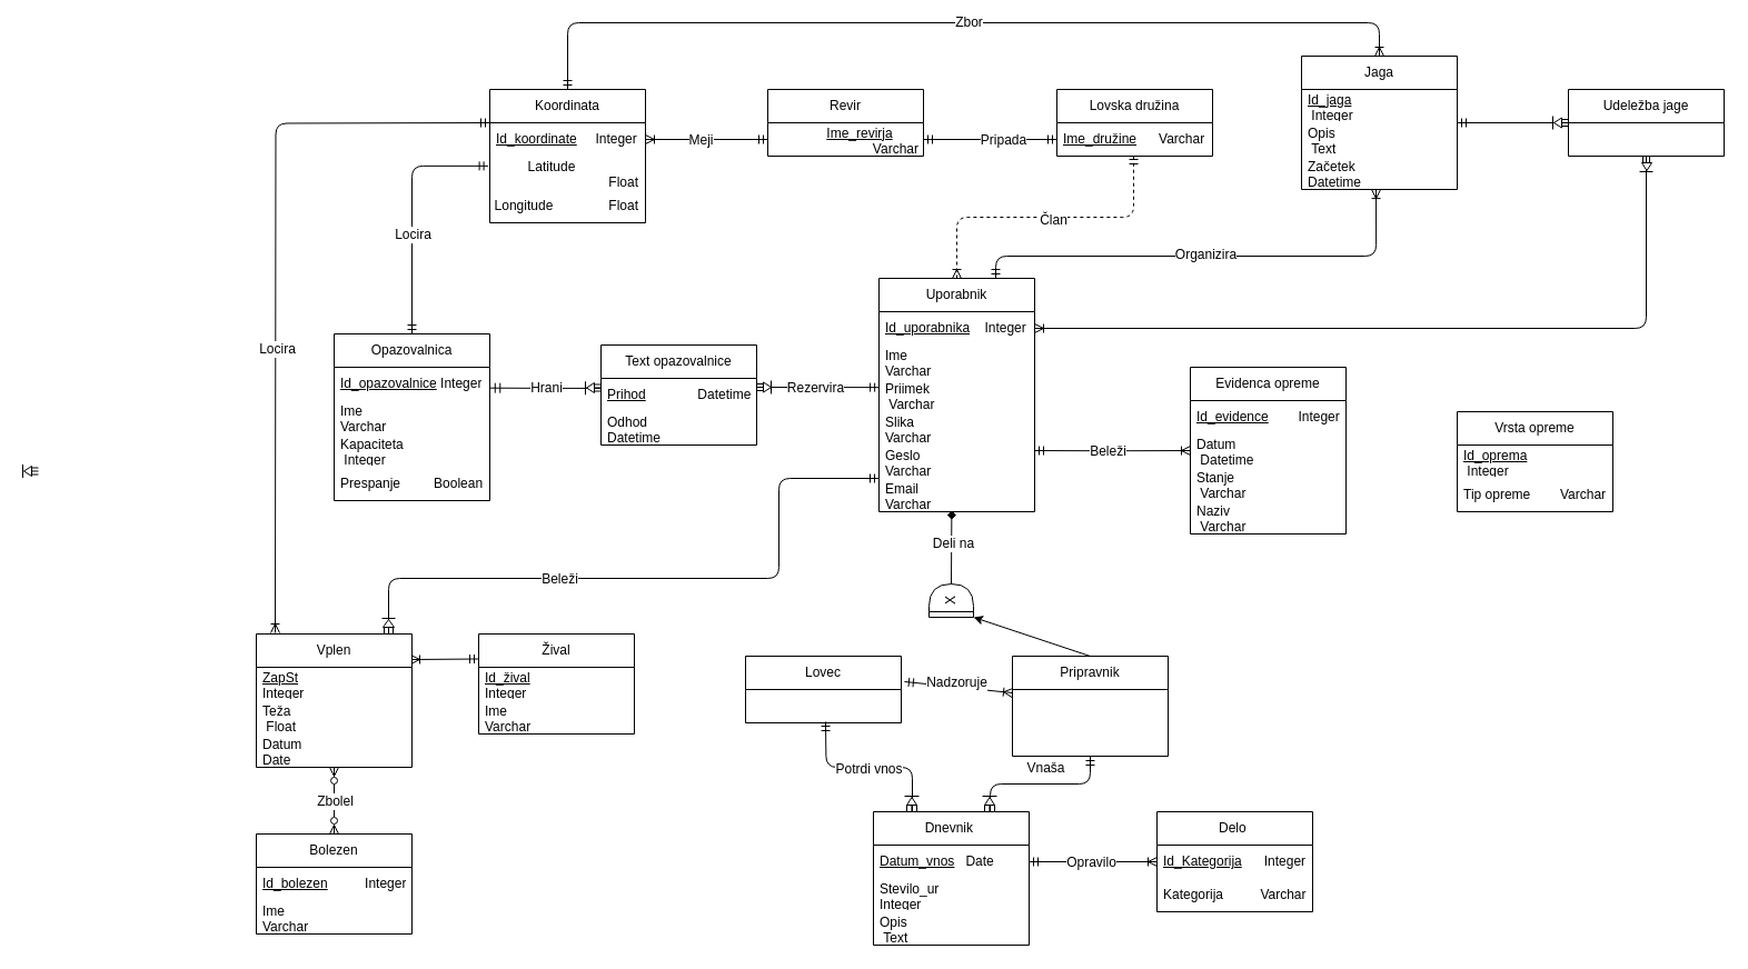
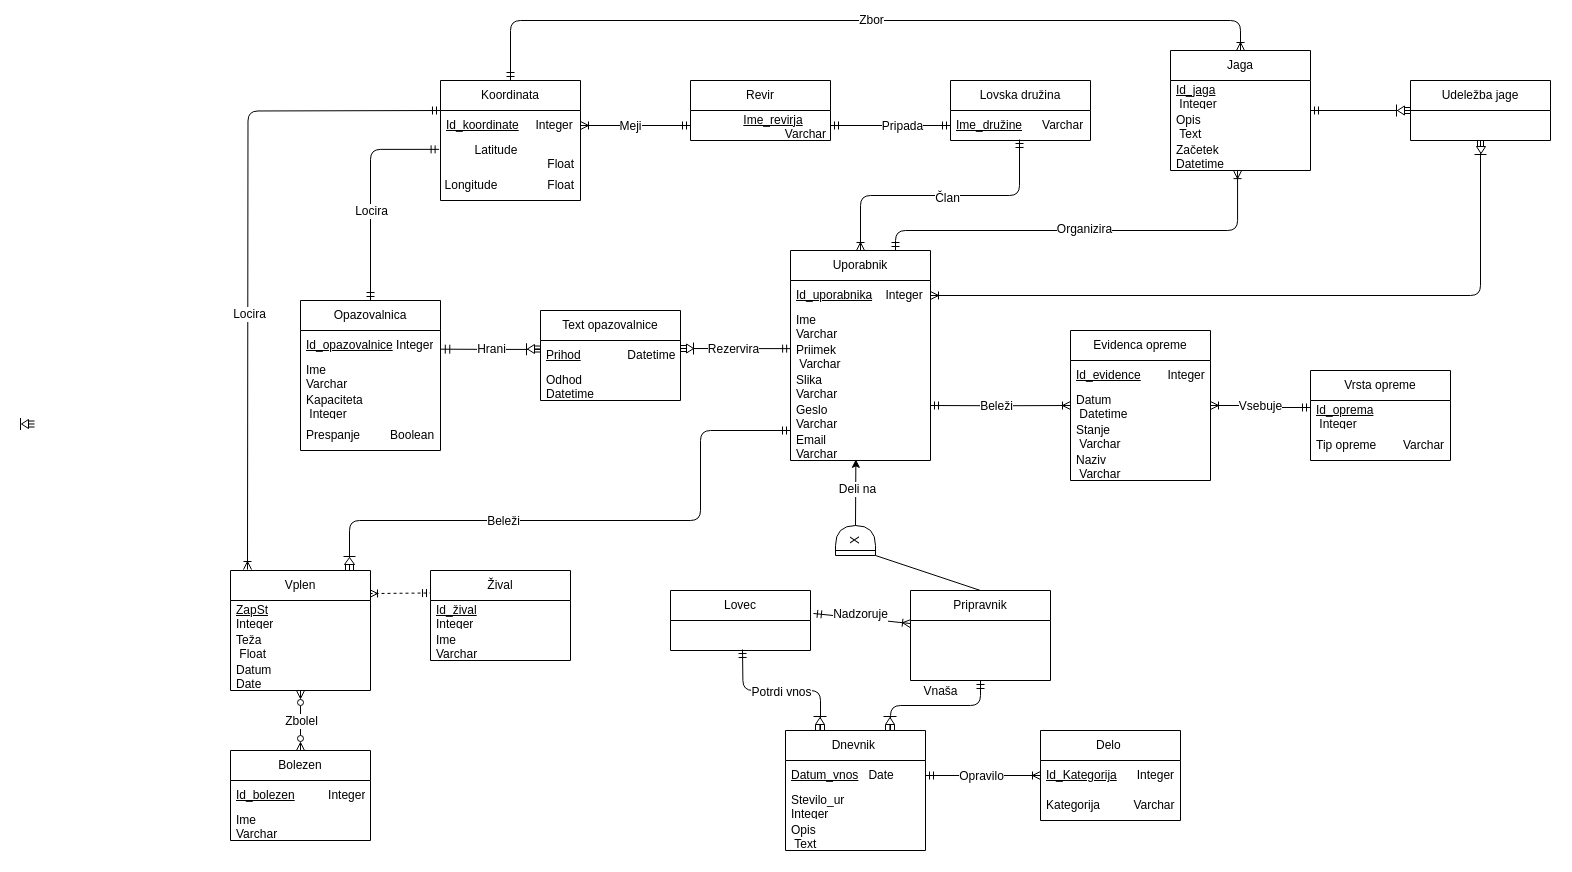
- <mxCell id="2" style="edgeStyle=orthogonalEdgeStyle;html=1;exitX=0.5;exitY=0;exitDx=0;exitDy=0;entryX=0.493;entryY=0.967;entryDx=0;entryDy=0;entryPerimeter=0;strokeWidth=1;startArrow=ERoneToMany;startFill=0;endArrow=ERmandOne;endFill=0;dashed=1;" parent="1" source="6" target="46" edge="1"><mxGeometry relative="1" as="geometry"><mxPoint x="578.04" y="233" as="targetPoint" /></mxGeometry></mxCell>
+ <mxCell id="2" style="edgeStyle=orthogonalEdgeStyle;html=1;exitX=0.5;exitY=0;exitDx=0;exitDy=0;entryX=0.493;entryY=0.967;entryDx=0;entryDy=0;entryPerimeter=0;strokeWidth=1;startArrow=ERoneToMany;startFill=0;endArrow=ERmandOne;endFill=0;" parent="1" source="6" target="46" edge="1"><mxGeometry relative="1" as="geometry"><mxPoint x="578.04" y="233" as="targetPoint" /></mxGeometry></mxCell>
+ <mxCell id="60" style="edgeStyle=orthogonalEdgeStyle;html=1;exitX=0;exitY=0.233;exitDx=0;exitDy=0;entryX=1;entryY=0.5;entryDx=0;entryDy=0;strokeWidth=1;startArrow=ERmandOne;startFill=0;endArrow=ERoneToMany;endFill=0;exitPerimeter=0;rounded=1;" parent="1" source="14" target="55" edge="1"><mxGeometry relative="1" as="geometry"><mxPoint x="1210" y="435" as="sourcePoint" /></mxGeometry></mxCell>
+ <mxCell id="61" value="Vsebuje" style="edgeLabel;html=1;align=center;verticalAlign=middle;resizable=0;points=[];fontSize=12;" parent="60" vertex="1" connectable="0"><mxGeometry x="0.308" y="3" relative="1" as="geometry"><mxPoint x="14" y="-3" as="offset" /></mxGeometry></mxCell>
- <mxCell id="84" style="html=1;startArrow=none;exitX=1;exitY=0.5;exitDx=0;exitDy=0;entryX=0.467;entryY=0.961;entryDx=0;entryDy=0;entryPerimeter=0;endArrow=diamond;" parent="1" source="50" edge="1" target="12"><mxGeometry relative="1" as="geometry"><mxPoint x="855" y="490" as="targetPoint" /></mxGeometry></mxCell>
+ <mxCell id="84" style="html=1;startArrow=none;exitX=1;exitY=0.5;exitDx=0;exitDy=0;entryX=0.467;entryY=0.961;entryDx=0;entryDy=0;entryPerimeter=0;" parent="1" source="50" edge="1" target="12"><mxGeometry relative="1" as="geometry"><mxPoint x="855" y="490" as="targetPoint" /></mxGeometry></mxCell>
- <mxCell id="47" style="edgeStyle=none;html=1;exitX=0.5;exitY=0;exitDx=0;exitDy=0;entryX=0;entryY=1;entryDx=0;entryDy=0;" parent="1" source="48" target="50" edge="1"><mxGeometry relative="1" as="geometry" /></mxCell>
+ <mxCell id="47" style="edgeStyle=none;html=1;exitX=0.5;exitY=0;exitDx=0;exitDy=0;entryX=0;entryY=1;entryDx=0;entryDy=0;endArrow=none;" parent="1" source="48" target="50" edge="1"><mxGeometry relative="1" as="geometry" /></mxCell>
- <mxCell id="35" style="edgeStyle=none;html=1;exitX=0.993;exitY=0.192;exitDx=0;exitDy=0;entryX=0;entryY=0.25;entryDx=0;entryDy=0;startArrow=ERoneToMany;startFill=0;endArrow=ERmandOne;endFill=0;exitPerimeter=0;" parent="1" source="36" target="86" edge="1"><mxGeometry relative="1" as="geometry" /></mxCell>
+ <mxCell id="35" style="edgeStyle=none;html=1;exitX=0.993;exitY=0.192;exitDx=0;exitDy=0;entryX=0;entryY=0.25;entryDx=0;entryDy=0;startArrow=ERoneToMany;startFill=0;endArrow=ERmandOne;endFill=0;exitPerimeter=0;dashed=1;" parent="1" source="36" target="86" edge="1"><mxGeometry relative="1" as="geometry" /></mxCell>
